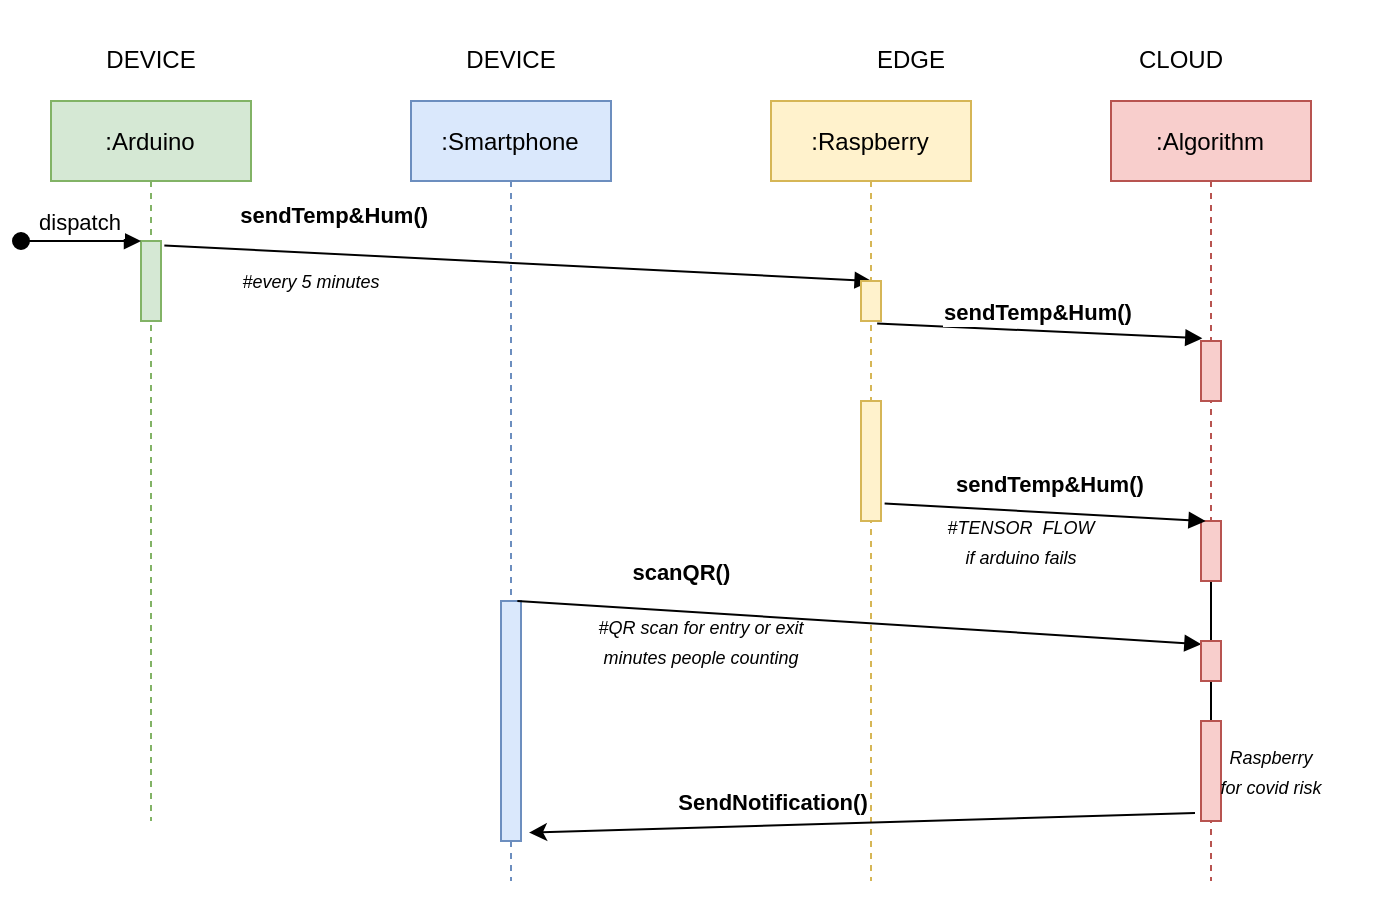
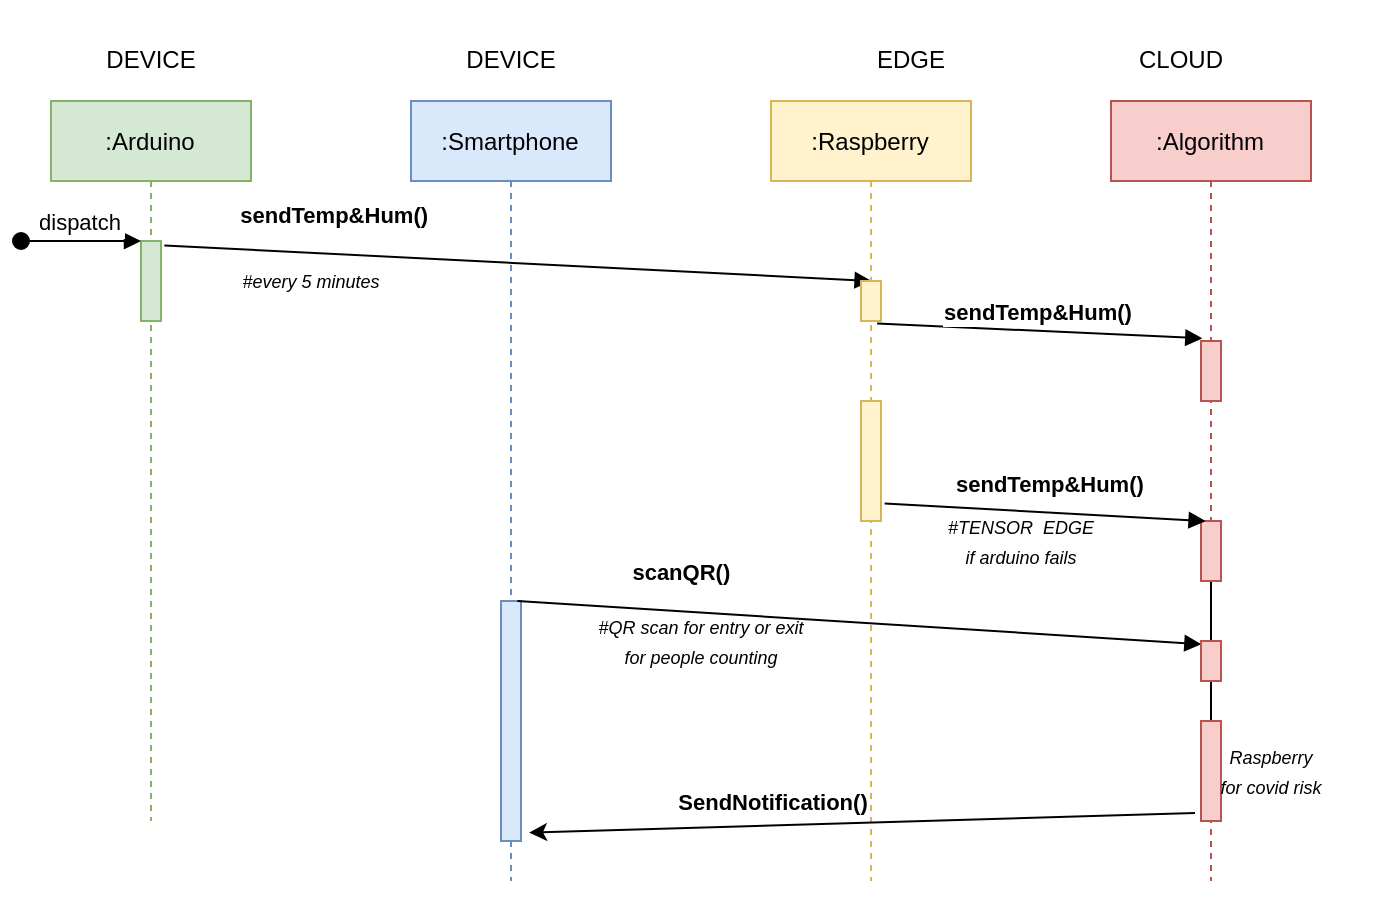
- <mxCell id="21" value="&lt;i&gt;&lt;font style=&quot;font-size: 9px&quot;&gt;#TENSOR&amp;nbsp; FLOW&lt;br&gt;if arduino fails&lt;br&gt;&lt;/font&gt;&lt;/i&gt;" style="text;html=1;align=center;verticalAlign=middle;resizable=0;points=[];autosize=1;strokeColor=none;" vertex="1" parent="1"><mxGeometry x="460" y="250" width="90" height="40" as="geometry" /></mxCell>
+ <mxCell id="21" value="&lt;i&gt;&lt;font style=&quot;font-size: 9px&quot;&gt;#TENSOR&amp;nbsp; EDGE&lt;br&gt;if arduino fails&lt;br&gt;&lt;/font&gt;&lt;/i&gt;" style="text;html=1;align=center;verticalAlign=middle;resizable=0;points=[];autosize=1;strokeColor=none;" vertex="1" parent="1"><mxGeometry x="460" y="250" width="90" height="40" as="geometry" /></mxCell>
- <mxCell id="23" value="&lt;i&gt;&lt;font style=&quot;font-size: 9px&quot;&gt;#QR scan for entry or exit&lt;br&gt;minutes people counting&lt;br&gt;&lt;/font&gt;&lt;/i&gt;" style="text;html=1;align=center;verticalAlign=middle;resizable=0;points=[];autosize=1;strokeColor=none;" vertex="1" parent="1"><mxGeometry x="285" y="300" width="120" height="40" as="geometry" /></mxCell>
+ <mxCell id="23" value="&lt;i&gt;&lt;font style=&quot;font-size: 9px&quot;&gt;#QR scan for entry or exit&lt;br&gt;for people counting&lt;br&gt;&lt;/font&gt;&lt;/i&gt;" style="text;html=1;align=center;verticalAlign=middle;resizable=0;points=[];autosize=1;strokeColor=none;" vertex="1" parent="1"><mxGeometry x="285" y="300" width="120" height="40" as="geometry" /></mxCell>
